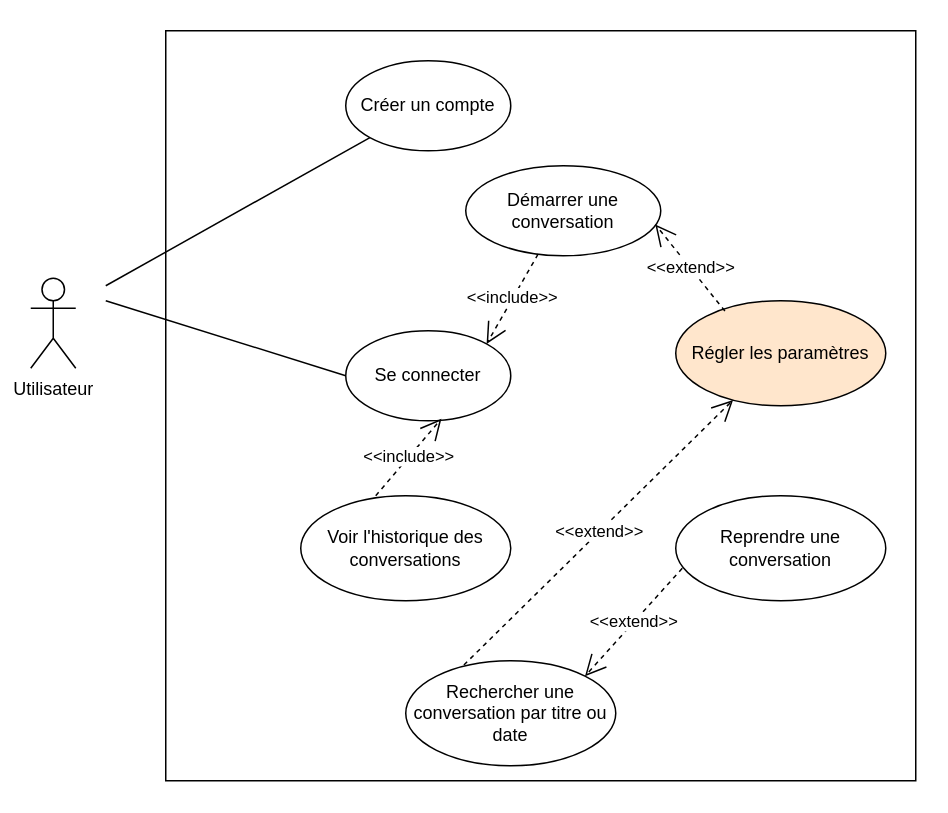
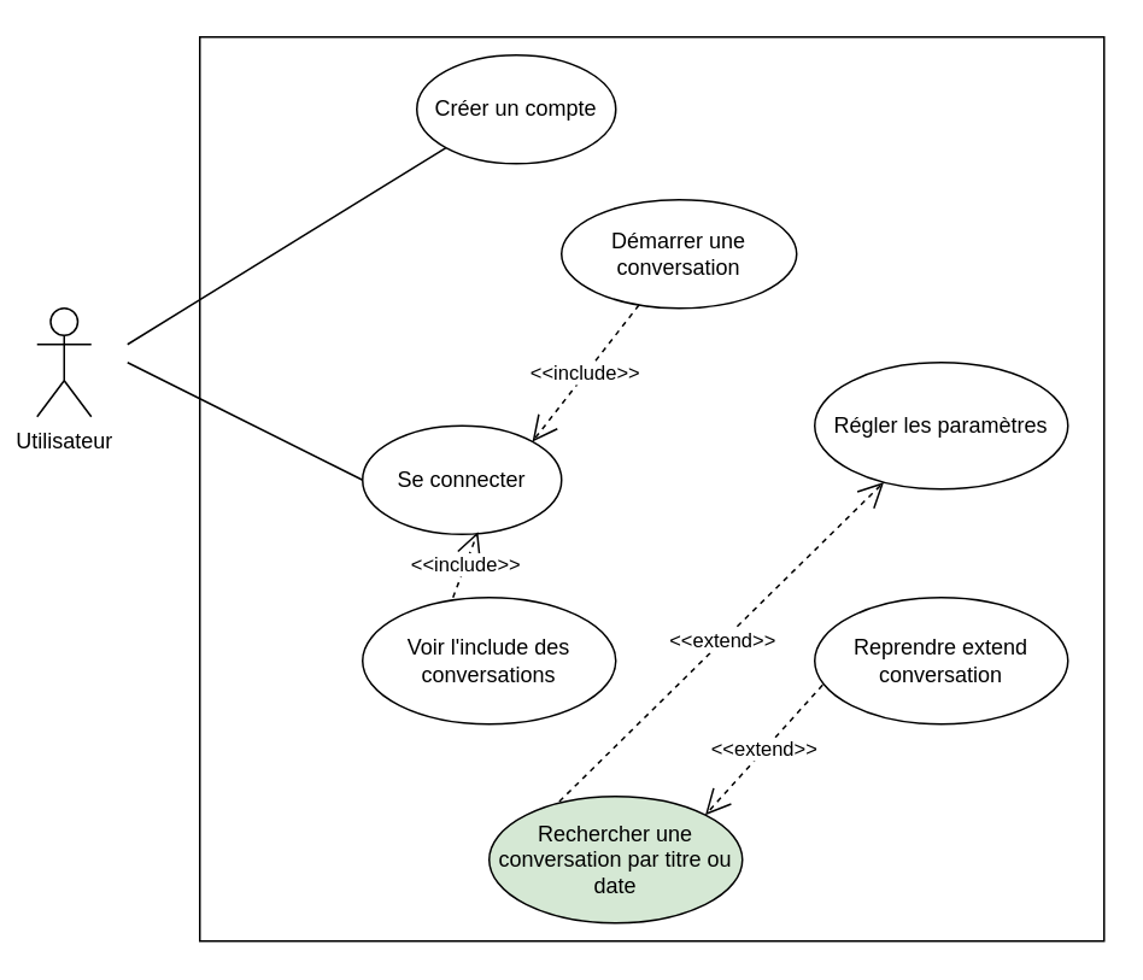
- <mxCell id="4" value="Créer un compte" style="ellipse;whiteSpace=wrap;html=1;" vertex="1" parent="1"><mxGeometry x="230" y="40" width="110" height="60" as="geometry" /></mxCell>
+ <mxCell id="4" value="Créer un compte" style="ellipse;whiteSpace=wrap;html=1;" vertex="1" parent="1"><mxGeometry x="230" y="30" width="110" height="60" as="geometry" /></mxCell>
- <mxCell id="17" value="&amp;lt;&amp;lt;extend&amp;gt;&amp;gt;" style="endArrow=open;endSize=12;dashed=1;html=1;rounded=0;exitX=0.234;exitY=0.097;exitDx=0;exitDy=0;exitPerimeter=0;entryX=0.972;entryY=0.653;entryDx=0;entryDy=0;entryPerimeter=0;" edge="1" parent="1" source="7" target="6"><mxGeometry width="160" relative="1" as="geometry"><mxPoint x="300" y="260" as="sourcePoint" /><mxPoint x="285" y="170" as="targetPoint" /></mxGeometry></mxCell>
- <mxCell id="3" value="Utilisateur" style="shape=umlActor;verticalLabelPosition=bottom;verticalAlign=top;html=1;" vertex="1" parent="1"><mxGeometry x="20" y="185" width="30" height="60" as="geometry" /></mxCell>
+ <mxCell id="3" value="Utilisateur" style="shape=umlActor;verticalLabelPosition=bottom;verticalAlign=top;html=1;" vertex="1" parent="1"><mxGeometry x="20" y="170" width="30" height="60" as="geometry" /></mxCell>
- <mxCell id="7" value="Régler les paramètres" style="ellipse;whiteSpace=wrap;html=1;fillColor=#ffe6cc;" vertex="1" parent="1"><mxGeometry x="450" y="200" width="140" height="70" as="geometry" /></mxCell>
+ <mxCell id="7" value="Régler les paramètres" style="ellipse;whiteSpace=wrap;html=1;" vertex="1" parent="1"><mxGeometry x="450" y="200" width="140" height="70" as="geometry" /></mxCell>
- <mxCell id="5" value="Se connecter" style="ellipse;whiteSpace=wrap;html=1;" vertex="1" parent="1"><mxGeometry x="230" y="220" width="110" height="60" as="geometry" /></mxCell>
+ <mxCell id="5" value="Se connecter" style="ellipse;whiteSpace=wrap;html=1;" vertex="1" parent="1"><mxGeometry x="200" y="235" width="110" height="60" as="geometry" /></mxCell>
- <mxCell id="8" value="Voir l'historique des conversations" style="ellipse;whiteSpace=wrap;html=1;" vertex="1" parent="1"><mxGeometry x="200" y="330" width="140" height="70" as="geometry" /></mxCell>
+ <mxCell id="8" value="Voir l'include des conversations" style="ellipse;whiteSpace=wrap;html=1;" vertex="1" parent="1"><mxGeometry x="200" y="330" width="140" height="70" as="geometry" /></mxCell>
- <mxCell id="9" value="Reprendre une conversation" style="ellipse;whiteSpace=wrap;html=1;" vertex="1" parent="1"><mxGeometry x="450" y="330" width="140" height="70" as="geometry" /></mxCell>
+ <mxCell id="9" value="Reprendre extend conversation" style="ellipse;whiteSpace=wrap;html=1;" vertex="1" parent="1"><mxGeometry x="450" y="330" width="140" height="70" as="geometry" /></mxCell>
- <mxCell id="14" value="Rechercher une conversation par titre ou date" style="ellipse;whiteSpace=wrap;html=1;" vertex="1" parent="1"><mxGeometry x="270" y="440" width="140" height="70" as="geometry" /></mxCell>
+ <mxCell id="14" value="Rechercher une conversation par titre ou date" style="ellipse;whiteSpace=wrap;html=1;fillColor=#d5e8d4;" vertex="1" parent="1"><mxGeometry x="270" y="440" width="140" height="70" as="geometry" /></mxCell>
